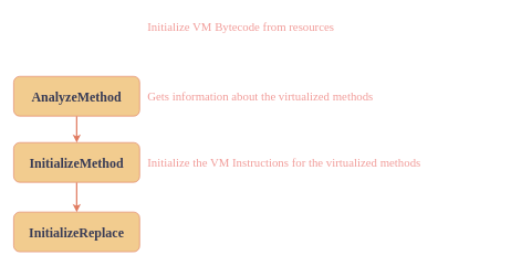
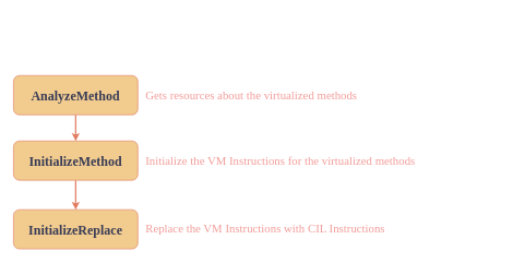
- <mxCell id="7" value="&lt;font style=&quot;font-size: 18px;&quot;&gt;Initialize VM Bytecode from resources&lt;/font&gt;" style="text;whiteSpace=wrap;html=1;fontSize=20;fontFamily=Architects Daughter;labelBackgroundColor=none;rounded=1;fontColor=#F19C99;" vertex="1" parent="1"><mxGeometry x="220" y="20" width="400" height="50" as="geometry" /></mxCell>
- <mxCell id="8" value="&lt;font style=&quot;font-size: 18px;&quot;&gt;Gets information about the virtualized methods&lt;/font&gt;" style="text;whiteSpace=wrap;html=1;fontSize=20;fontFamily=Architects Daughter;labelBackgroundColor=none;fontColor=#F19C99;rounded=1;labelBorderColor=none;" vertex="1" parent="1"><mxGeometry x="220" y="125" width="470" height="50" as="geometry" /></mxCell>
+ <mxCell id="8" value="&lt;font style=&quot;font-size: 18px;&quot;&gt;Gets resources about the virtualized methods&lt;/font&gt;" style="text;whiteSpace=wrap;html=1;fontSize=20;fontFamily=Architects Daughter;labelBackgroundColor=none;fontColor=#F19C99;rounded=1;labelBorderColor=none;" vertex="1" parent="1"><mxGeometry x="220" y="125" width="470" height="50" as="geometry" /></mxCell>
+ <mxCell id="10" value="&lt;font style=&quot;font-size: 18px;&quot;&gt;Replace the VM Instructions with CIL Instructions&lt;/font&gt;" style="text;whiteSpace=wrap;html=1;fontSize=20;fontFamily=Architects Daughter;labelBackgroundColor=none;fontColor=#F19C99;rounded=1;" vertex="1" parent="1"><mxGeometry x="220" y="330" width="500" height="50" as="geometry" /></mxCell>
